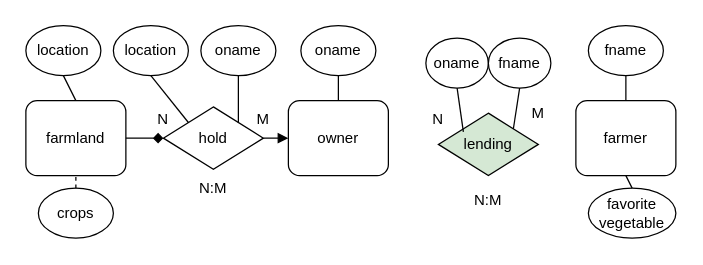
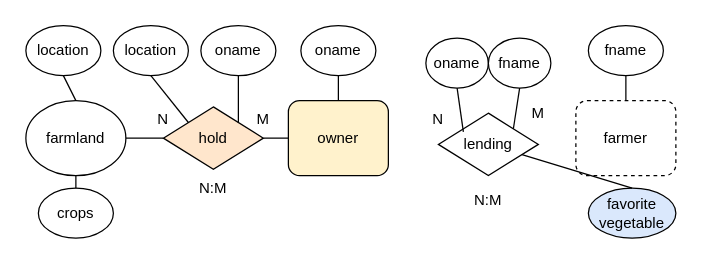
- <mxCell id="3" value="farmland" style="rounded=1;whiteSpace=wrap;html=1;" vertex="1" parent="1"><mxGeometry x="20" y="80" width="80" height="60" as="geometry" /></mxCell>
+ <mxCell id="3" value="farmland" style="ellipse;whiteSpace=wrap;html=1;" vertex="1" parent="1"><mxGeometry x="20" y="80" width="80" height="60" as="geometry" /></mxCell>
- <mxCell id="12" value="" style="endArrow=diamond;html=1;exitX=1;exitY=0.5;exitDx=0;exitDy=0;entryX=0;entryY=0.5;entryDx=0;entryDy=0;" edge="1" parent="1" source="3" target="6"><mxGeometry width="50" height="50" relative="1" as="geometry"><mxPoint x="250" y="120" as="sourcePoint" /><mxPoint x="300" y="70" as="targetPoint" /></mxGeometry></mxCell>
+ <mxCell id="12" value="" style="endArrow=none;html=1;exitX=1;exitY=0.5;exitDx=0;exitDy=0;entryX=0;entryY=0.5;entryDx=0;entryDy=0;" edge="1" parent="1" source="3" target="6"><mxGeometry width="50" height="50" relative="1" as="geometry"><mxPoint x="250" y="120" as="sourcePoint" /><mxPoint x="300" y="70" as="targetPoint" /></mxGeometry></mxCell>
- <mxCell id="6" value="hold" style="rhombus;whiteSpace=wrap;html=1;" vertex="1" parent="1"><mxGeometry x="130" y="85" width="80" height="50" as="geometry" /></mxCell>
+ <mxCell id="6" value="hold" style="rhombus;whiteSpace=wrap;html=1;fillColor=#ffe6cc;" vertex="1" parent="1"><mxGeometry x="130" y="85" width="80" height="50" as="geometry" /></mxCell>
- <mxCell id="13" value="" style="endArrow=block;html=1;exitX=1;exitY=0.5;exitDx=0;exitDy=0;entryX=0;entryY=0.5;entryDx=0;entryDy=0;" edge="1" parent="1" source="6" target="2"><mxGeometry width="50" height="50" relative="1" as="geometry"><mxPoint x="250" y="120" as="sourcePoint" /><mxPoint x="300" y="70" as="targetPoint" /></mxGeometry></mxCell>
+ <mxCell id="13" value="" style="endArrow=none;html=1;exitX=1;exitY=0.5;exitDx=0;exitDy=0;entryX=0;entryY=0.5;entryDx=0;entryDy=0;" edge="1" parent="1" source="6" target="2"><mxGeometry width="50" height="50" relative="1" as="geometry"><mxPoint x="250" y="120" as="sourcePoint" /><mxPoint x="300" y="70" as="targetPoint" /></mxGeometry></mxCell>
- <mxCell id="2" value="owner" style="rounded=1;whiteSpace=wrap;html=1;" vertex="1" parent="1"><mxGeometry x="230" y="80" width="80" height="60" as="geometry" /></mxCell>
+ <mxCell id="2" value="owner" style="rounded=1;whiteSpace=wrap;html=1;fillColor=#fff2cc;" vertex="1" parent="1"><mxGeometry x="230" y="80" width="80" height="60" as="geometry" /></mxCell>
- <mxCell id="4" value="farmer" style="rounded=1;whiteSpace=wrap;html=1;" vertex="1" parent="1"><mxGeometry x="460" y="80" width="80" height="60" as="geometry" /></mxCell>
+ <mxCell id="4" value="farmer" style="rounded=1;whiteSpace=wrap;html=1;dashed=1;" vertex="1" parent="1"><mxGeometry x="460" y="80" width="80" height="60" as="geometry" /></mxCell>
- <mxCell id="5" value="lending" style="rhombus;whiteSpace=wrap;html=1;fillColor=#d5e8d4;" vertex="1" parent="1"><mxGeometry x="350" y="90" width="80" height="50" as="geometry" /></mxCell>
+ <mxCell id="5" value="lending" style="rhombus;whiteSpace=wrap;html=1;" vertex="1" parent="1"><mxGeometry x="350" y="90" width="80" height="50" as="geometry" /></mxCell>
- <mxCell id="32" value="" style="endArrow=none;html=1;entryX=0.5;entryY=1;entryDx=0;entryDy=0;exitX=0.5;exitY=0;exitDx=0;exitDy=0;dashed=1;" edge="1" parent="1" source="29" target="3"><mxGeometry width="50" height="50" relative="1" as="geometry"><mxPoint x="350" y="170" as="sourcePoint" /><mxPoint x="510" y="150" as="targetPoint" /></mxGeometry></mxCell>
+ <mxCell id="32" value="" style="endArrow=none;html=1;entryX=0.5;entryY=1;entryDx=0;entryDy=0;exitX=0.5;exitY=0;exitDx=0;exitDy=0;" edge="1" parent="1" source="29" target="3"><mxGeometry width="50" height="50" relative="1" as="geometry"><mxPoint x="350" y="170" as="sourcePoint" /><mxPoint x="510" y="150" as="targetPoint" /></mxGeometry></mxCell>
- <mxCell id="31" value="" style="endArrow=none;html=1;entryX=0.5;entryY=1;entryDx=0;entryDy=0;exitX=0.5;exitY=0;exitDx=0;exitDy=0;" edge="1" parent="1" source="30" target="4"><mxGeometry width="50" height="50" relative="1" as="geometry"><mxPoint x="250" y="110" as="sourcePoint" /><mxPoint x="300" y="60" as="targetPoint" /></mxGeometry></mxCell>
+ <mxCell id="31" value="" style="endArrow=none;html=1;exitX=0.5;exitY=0;exitDx=0;exitDy=0;" edge="1" parent="1" source="30" target="5"><mxGeometry width="50" height="50" relative="1" as="geometry"><mxPoint x="250" y="110" as="sourcePoint" /><mxPoint x="300" y="60" as="targetPoint" /></mxGeometry></mxCell>
- <mxCell id="30" value="favorite&lt;br&gt;vegetable" style="ellipse;whiteSpace=wrap;html=1;" vertex="1" parent="1"><mxGeometry x="470" y="150" width="70" height="40" as="geometry" /></mxCell>
+ <mxCell id="30" value="favorite&lt;br&gt;vegetable" style="ellipse;whiteSpace=wrap;html=1;fillColor=#dae8fc;" vertex="1" parent="1"><mxGeometry x="470" y="150" width="70" height="40" as="geometry" /></mxCell>
